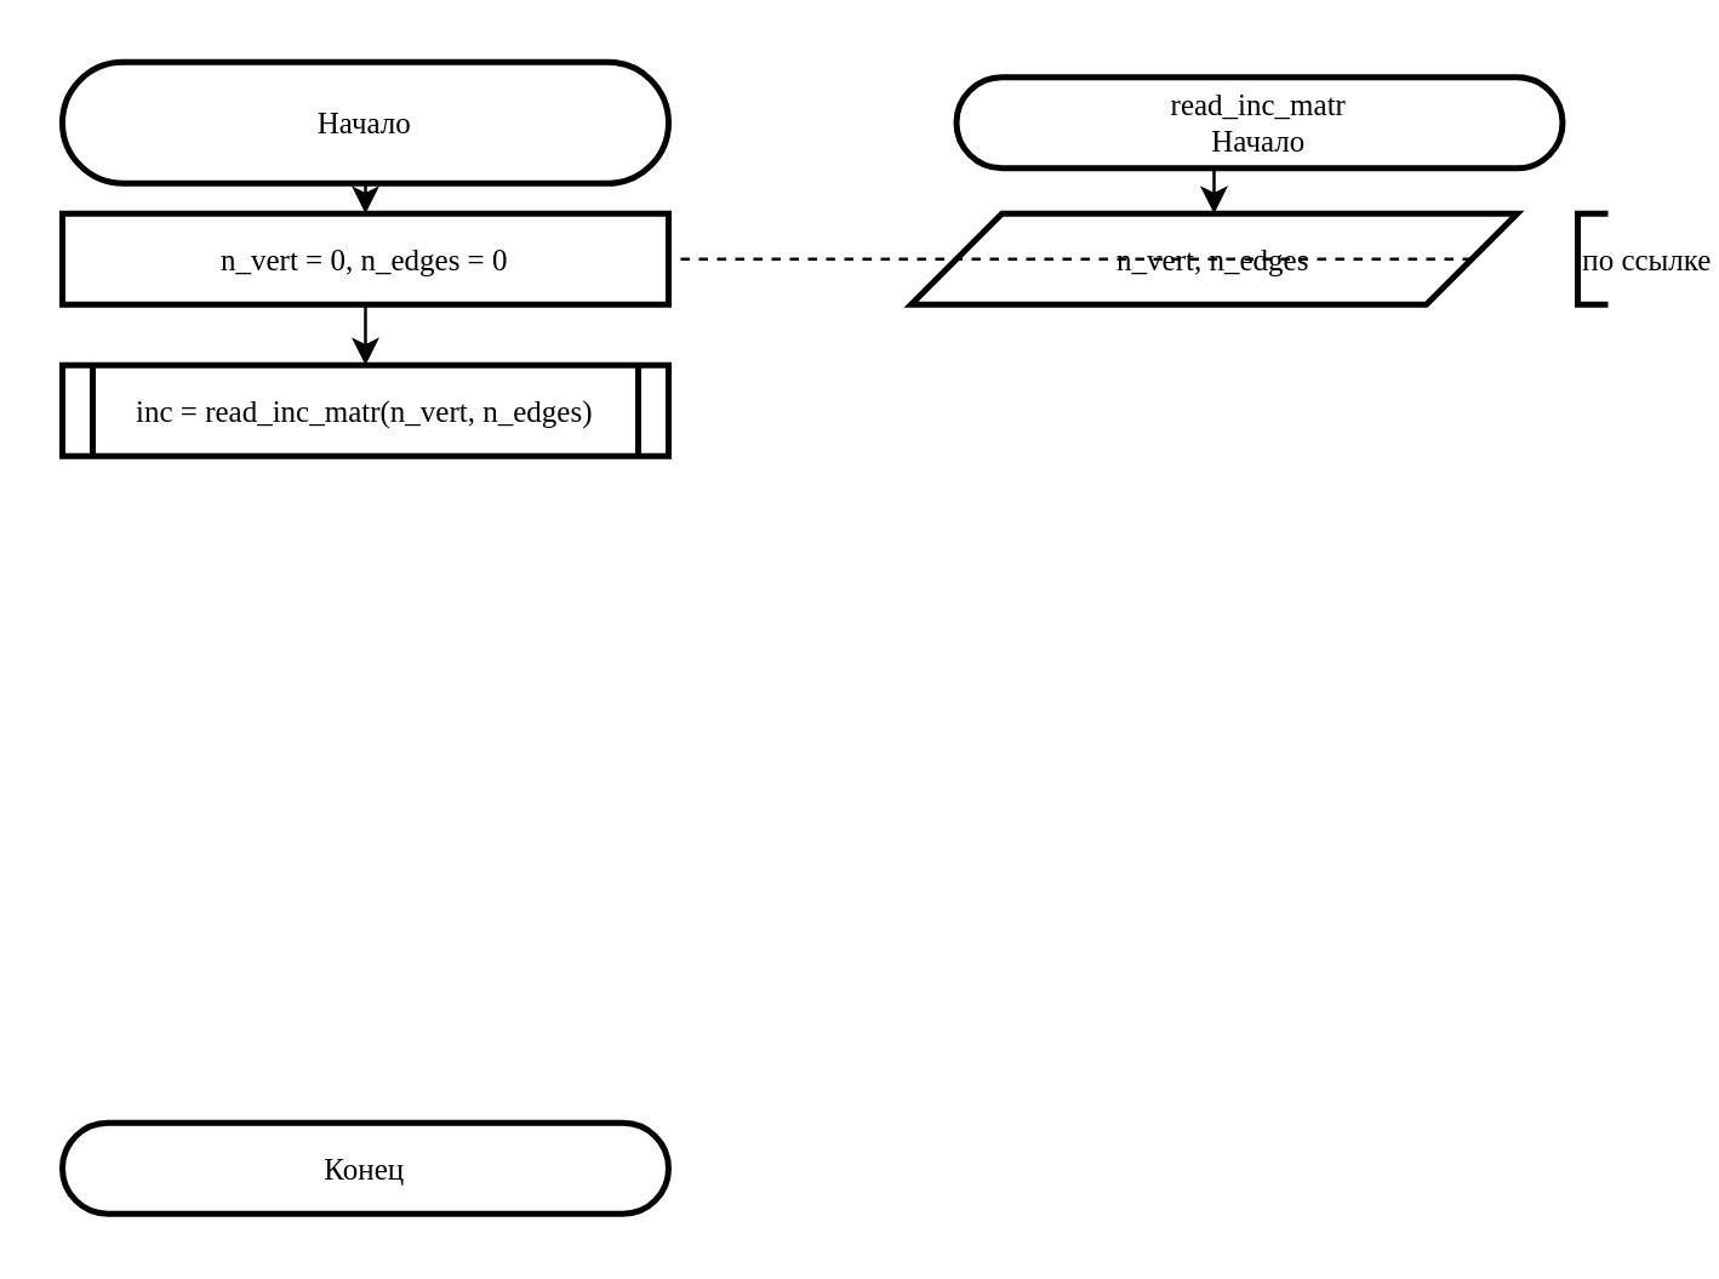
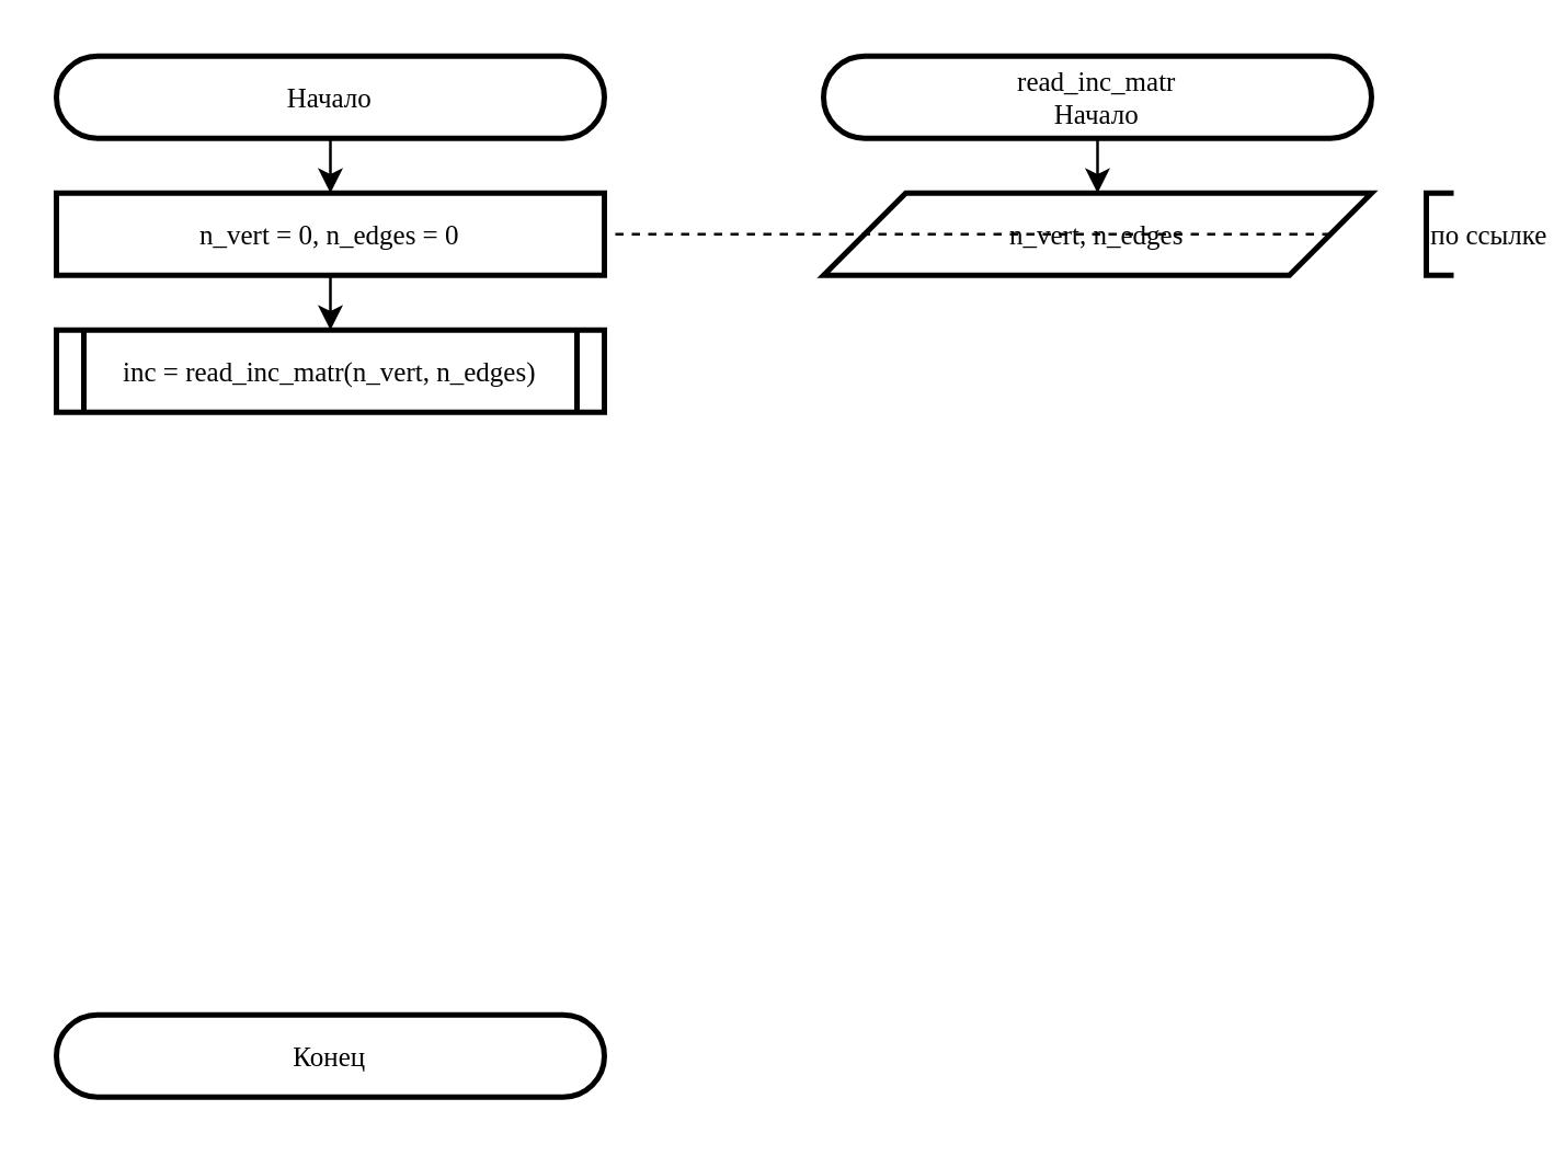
- <mxCell id="3" value="Начало" style="rounded=1;whiteSpace=wrap;html=1;arcSize=50;container=0;strokeWidth=2;fontFamily=JetBrainsMono Nerd Font;fontSize=10;labelBackgroundColor=#FFFFFF;" vertex="1" parent="1"><mxGeometry x="20" y="20" width="200" height="40" as="geometry" /></mxCell>
+ <mxCell id="3" value="Начало" style="rounded=1;whiteSpace=wrap;html=1;arcSize=50;container=0;strokeWidth=2;fontFamily=JetBrainsMono Nerd Font;fontSize=10;labelBackgroundColor=#FFFFFF;" vertex="1" parent="1"><mxGeometry x="20" y="20" width="200" height="30" as="geometry" /></mxCell>
- <mxCell id="9" value="&lt;div&gt;read_inc_matr&lt;/div&gt;Начало" style="rounded=1;whiteSpace=wrap;html=1;arcSize=50;container=0;strokeWidth=2;fontFamily=JetBrainsMono Nerd Font;fontSize=10;labelBackgroundColor=#FFFFFF;" vertex="1" parent="1"><mxGeometry x="315" y="25" width="200" height="30" as="geometry" /></mxCell>
+ <mxCell id="9" value="&lt;div&gt;read_inc_matr&lt;/div&gt;Начало" style="rounded=1;whiteSpace=wrap;html=1;arcSize=50;container=0;strokeWidth=2;fontFamily=JetBrainsMono Nerd Font;fontSize=10;labelBackgroundColor=#FFFFFF;" vertex="1" parent="1"><mxGeometry x="300" y="20" width="200" height="30" as="geometry" /></mxCell>
